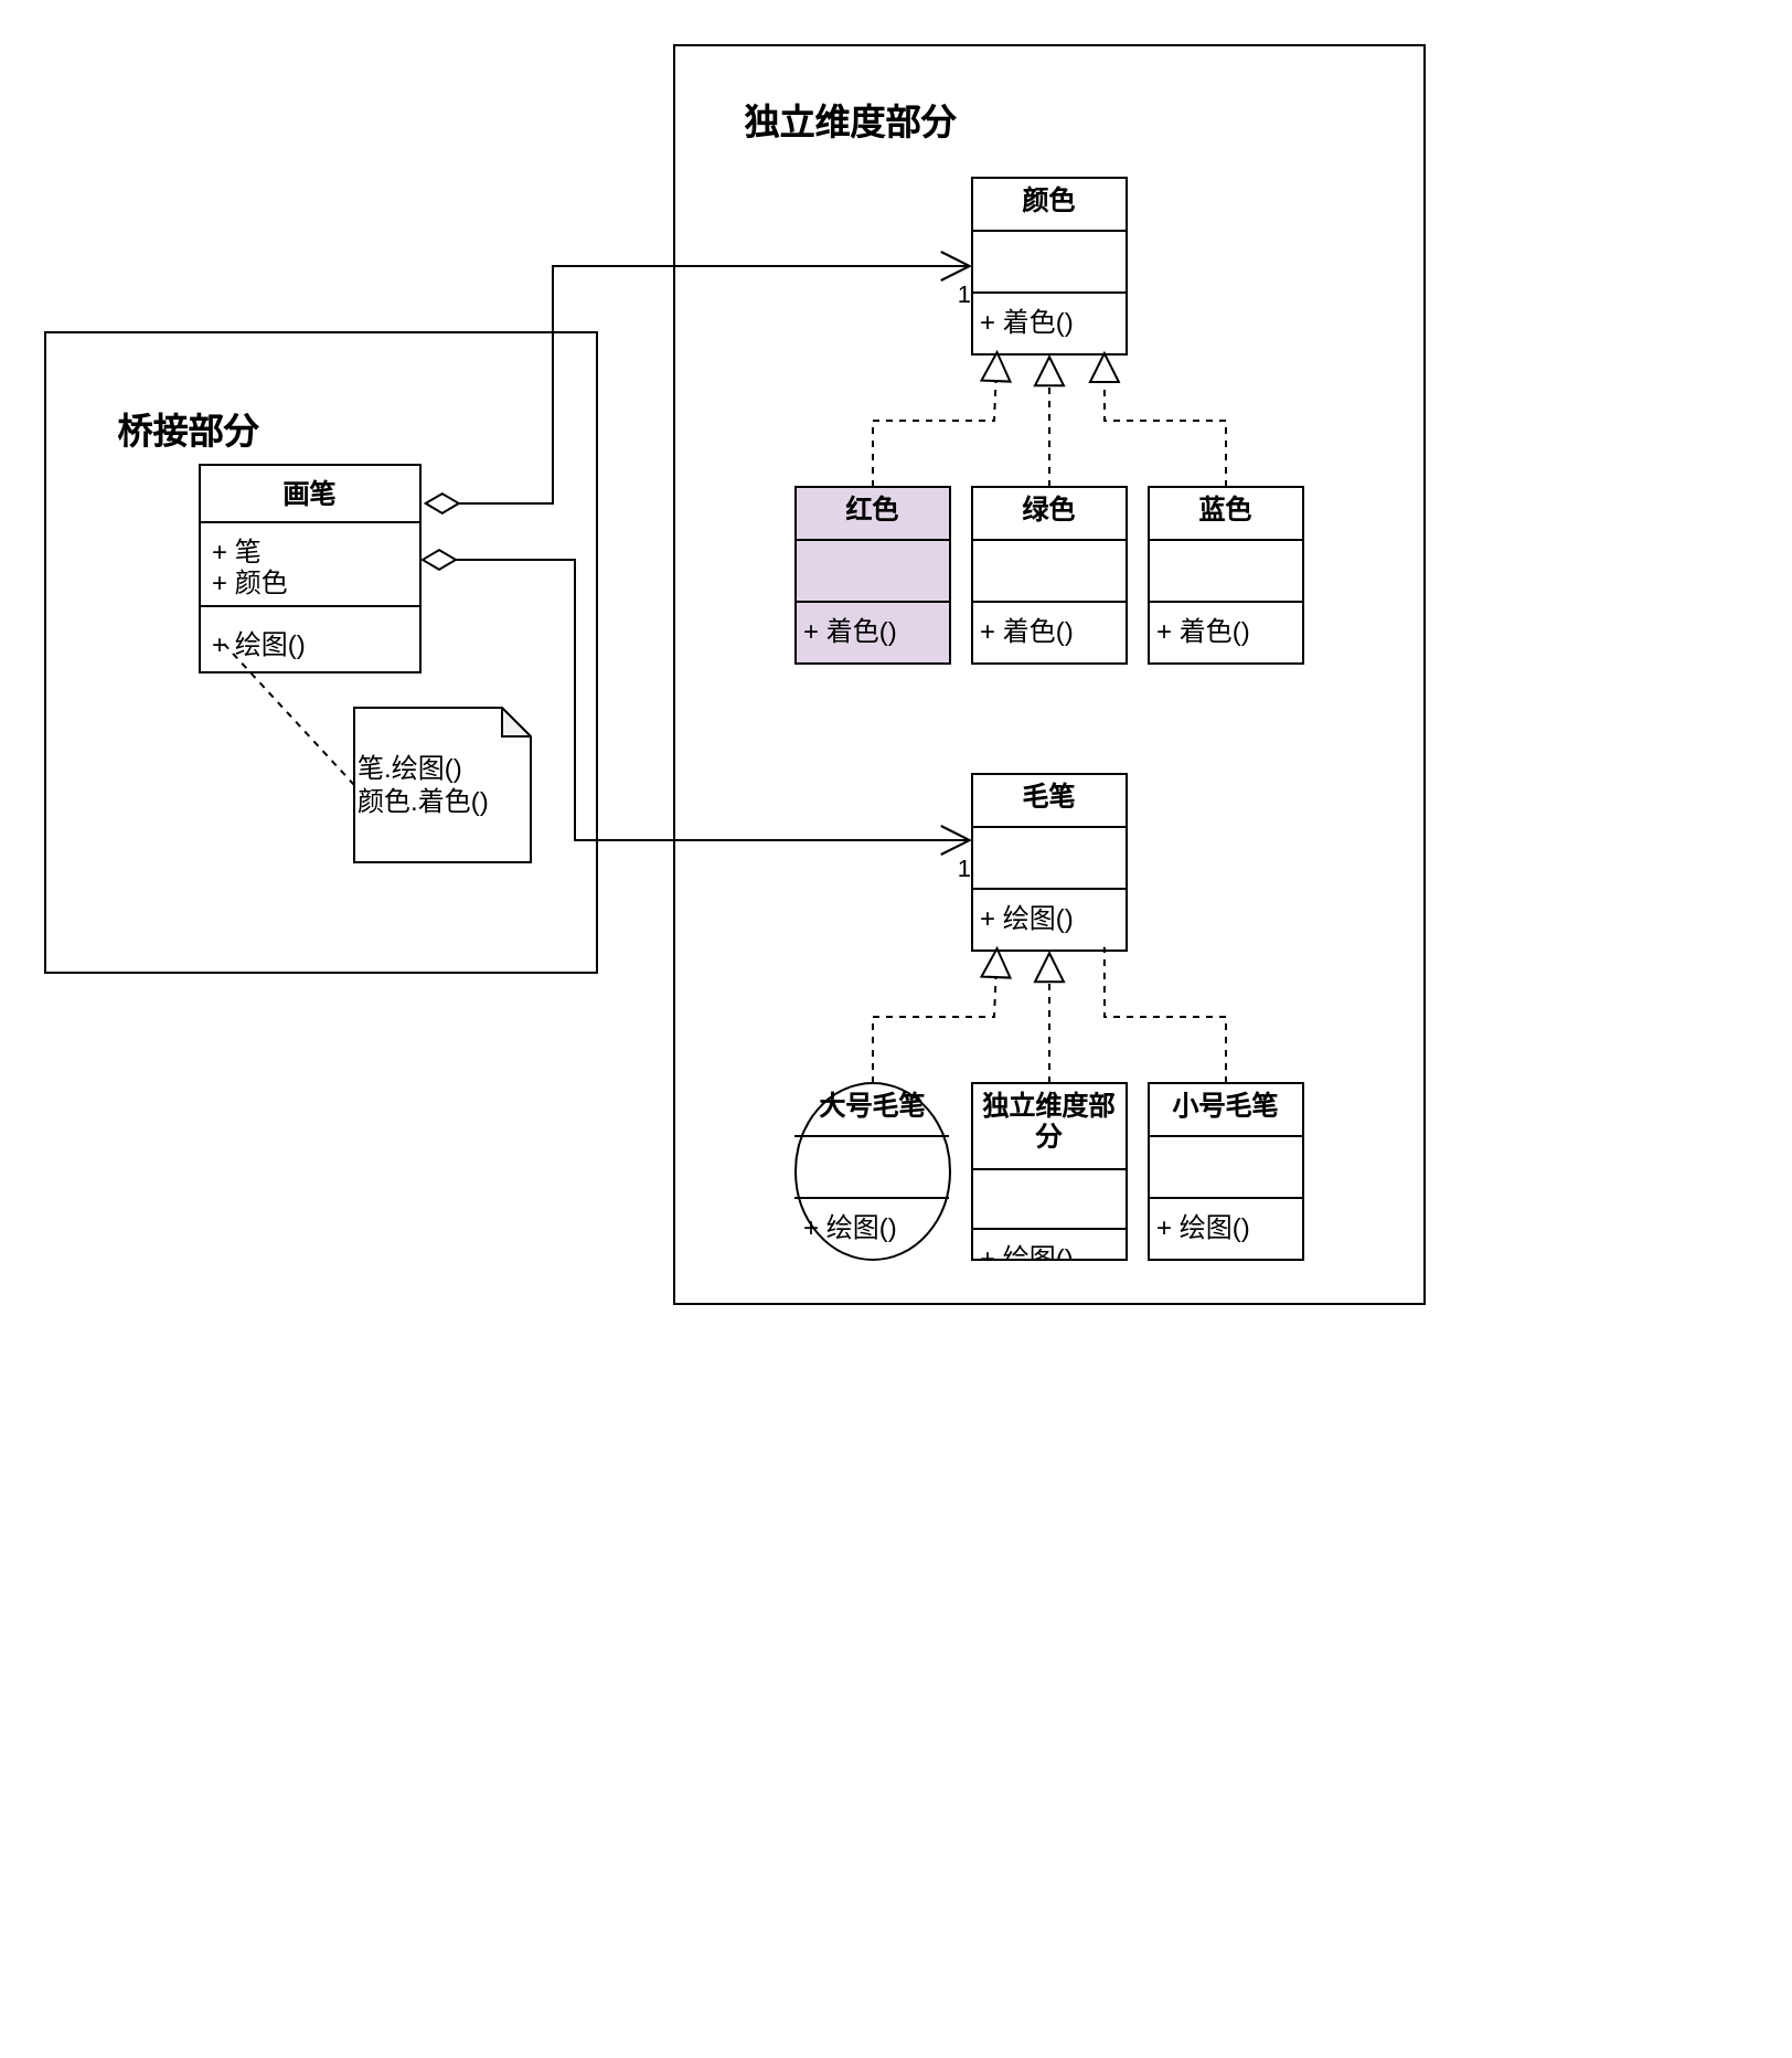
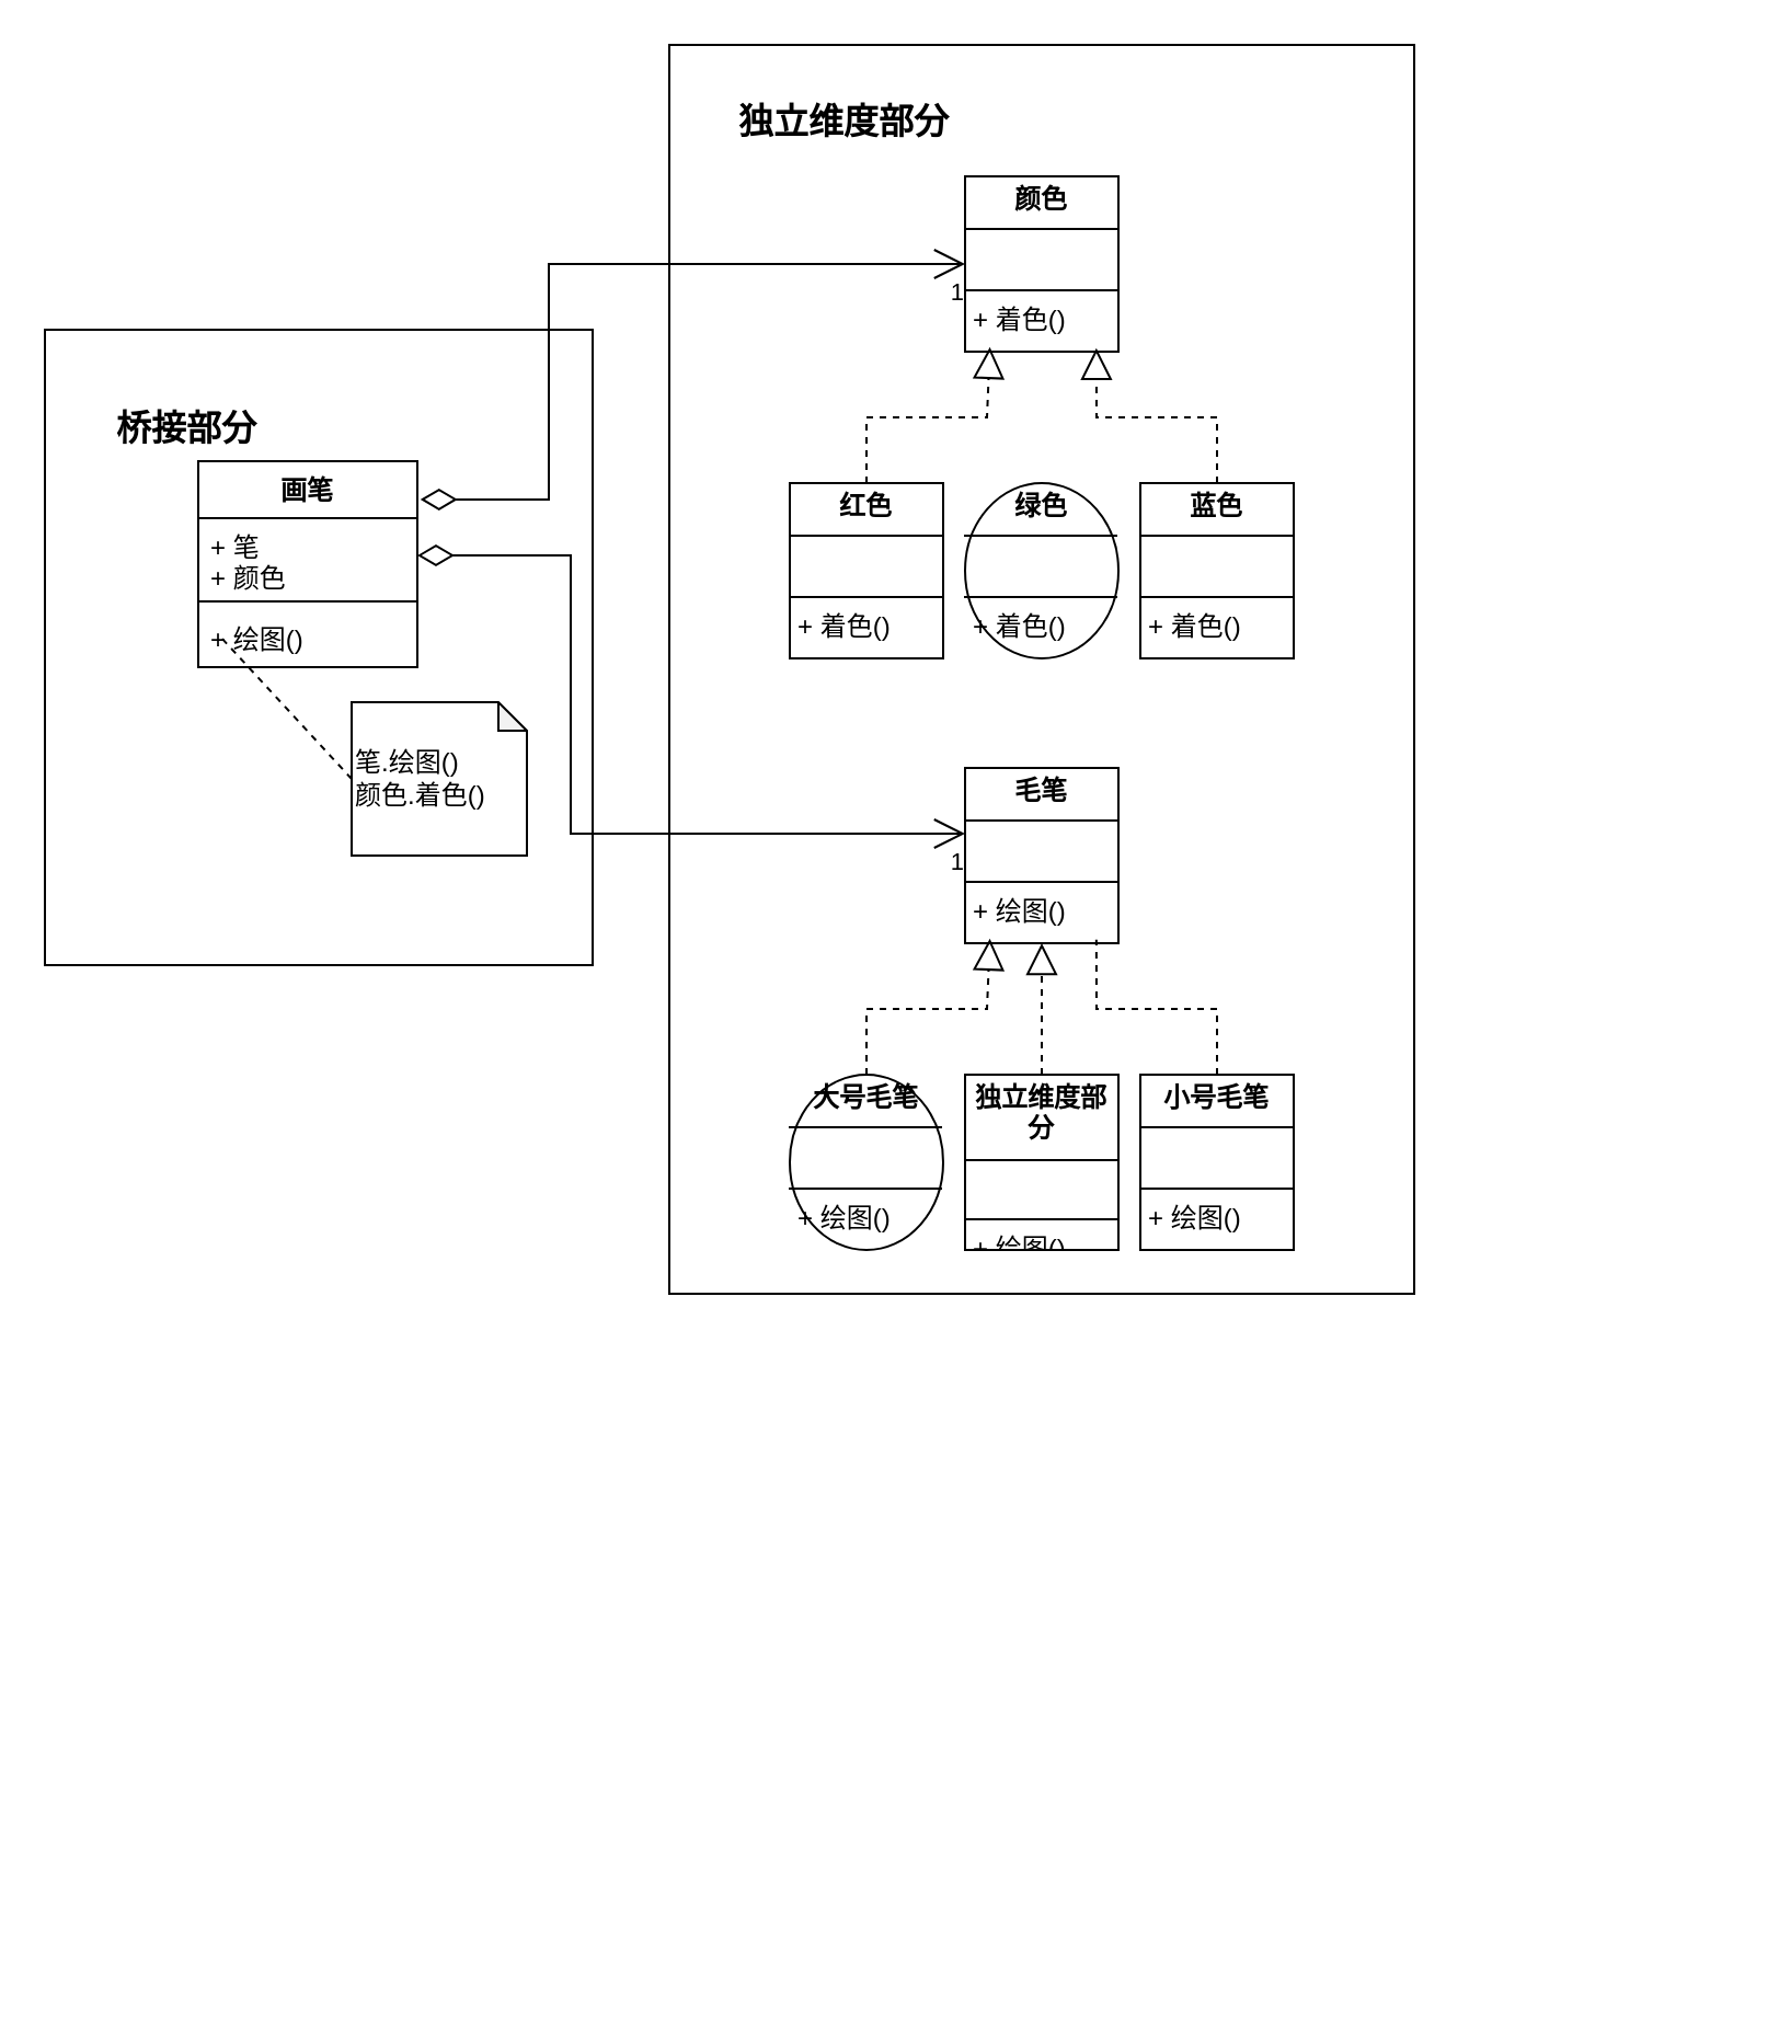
- <mxCell id="9" value="" style="endArrow=block;dashed=1;endFill=0;endSize=12;html=1;rounded=0;exitX=0.5;exitY=0;exitDx=0;exitDy=0;entryX=0.5;entryY=1;entryDx=0;entryDy=0;" edge="1" parent="2" source="7" target="4"><mxGeometry width="160" relative="1" as="geometry"><mxPoint x="20" y="130" as="sourcePoint" /><mxPoint x="115" y="90" as="targetPoint" /></mxGeometry></mxCell>
- <mxCell id="6" value="&lt;p style=&quot;margin:0px;margin-top:4px;text-align:center;&quot;&gt;&lt;b&gt;红色&lt;/b&gt;&lt;/p&gt;&lt;hr size=&quot;1&quot; style=&quot;border-style:solid;&quot;&gt;&lt;p style=&quot;margin:0px;margin-left:4px;&quot;&gt;&lt;br&gt;&lt;/p&gt;&lt;hr size=&quot;1&quot; style=&quot;border-style:solid;&quot;&gt;&lt;p style=&quot;margin:0px;margin-left:4px;&quot;&gt;+ 着色()&lt;/p&gt;" style="verticalAlign=top;align=left;overflow=fill;html=1;whiteSpace=wrap;fillColor=#e1d5e7;" vertex="1" parent="2"><mxGeometry y="140" width="70" height="80" as="geometry" /></mxCell>
+ <mxCell id="6" value="&lt;p style=&quot;margin:0px;margin-top:4px;text-align:center;&quot;&gt;&lt;b&gt;红色&lt;/b&gt;&lt;/p&gt;&lt;hr size=&quot;1&quot; style=&quot;border-style:solid;&quot;&gt;&lt;p style=&quot;margin:0px;margin-left:4px;&quot;&gt;&lt;br&gt;&lt;/p&gt;&lt;hr size=&quot;1&quot; style=&quot;border-style:solid;&quot;&gt;&lt;p style=&quot;margin:0px;margin-left:4px;&quot;&gt;+ 着色()&lt;/p&gt;" style="verticalAlign=top;align=left;overflow=fill;html=1;whiteSpace=wrap;" vertex="1" parent="2"><mxGeometry y="140" width="70" height="80" as="geometry" /></mxCell>
- <mxCell id="7" value="&lt;p style=&quot;margin:0px;margin-top:4px;text-align:center;&quot;&gt;&lt;b&gt;绿色&lt;/b&gt;&lt;/p&gt;&lt;hr size=&quot;1&quot; style=&quot;border-style:solid;&quot;&gt;&lt;p style=&quot;margin:0px;margin-left:4px;&quot;&gt;&lt;br&gt;&lt;/p&gt;&lt;hr size=&quot;1&quot; style=&quot;border-style:solid;&quot;&gt;&lt;p style=&quot;margin:0px;margin-left:4px;&quot;&gt;+ 着色()&lt;/p&gt;" style="verticalAlign=top;align=left;overflow=fill;html=1;whiteSpace=wrap;" vertex="1" parent="2"><mxGeometry x="80" y="140" width="70" height="80" as="geometry" /></mxCell>
+ <mxCell id="7" value="&lt;p style=&quot;margin:0px;margin-top:4px;text-align:center;&quot;&gt;&lt;b&gt;绿色&lt;/b&gt;&lt;/p&gt;&lt;hr size=&quot;1&quot; style=&quot;border-style:solid;&quot;&gt;&lt;p style=&quot;margin:0px;margin-left:4px;&quot;&gt;&lt;br&gt;&lt;/p&gt;&lt;hr size=&quot;1&quot; style=&quot;border-style:solid;&quot;&gt;&lt;p style=&quot;margin:0px;margin-left:4px;&quot;&gt;+ 着色()&lt;/p&gt;" style="ellipse;verticalAlign=top;align=left;overflow=fill;html=1;whiteSpace=wrap;" vertex="1" parent="2"><mxGeometry x="80" y="140" width="70" height="80" as="geometry" /></mxCell>
